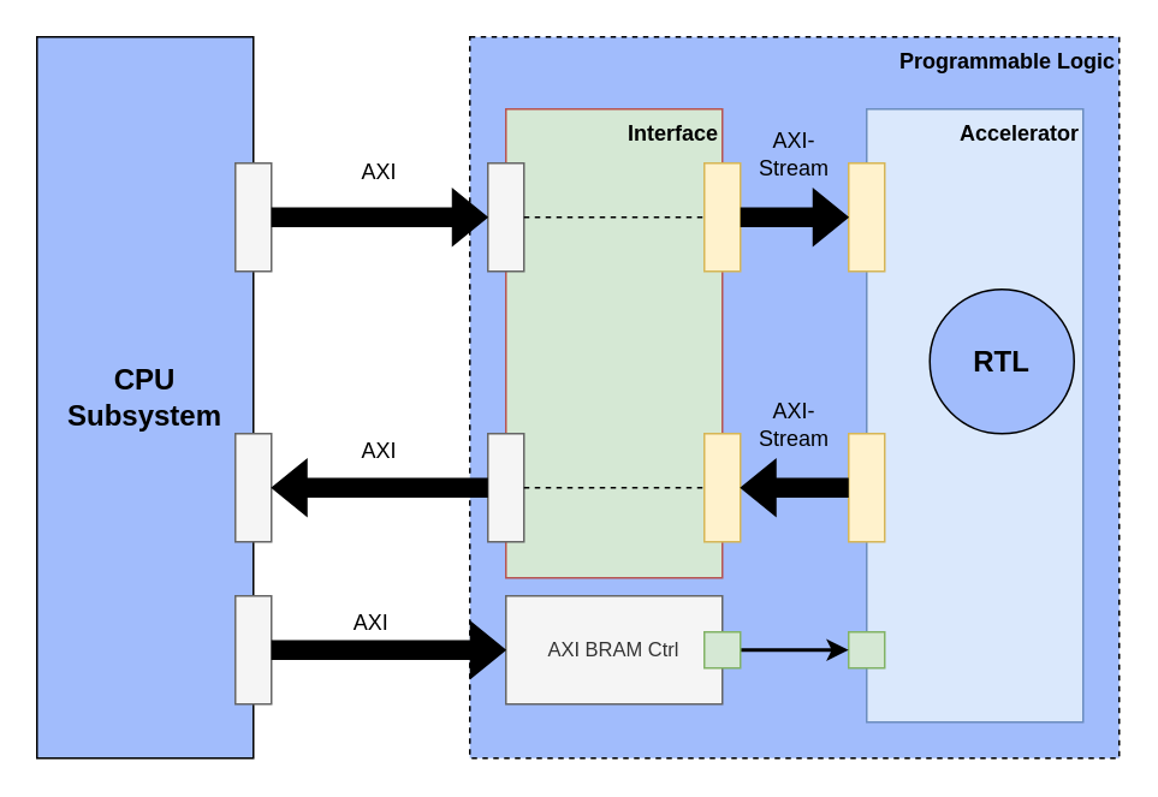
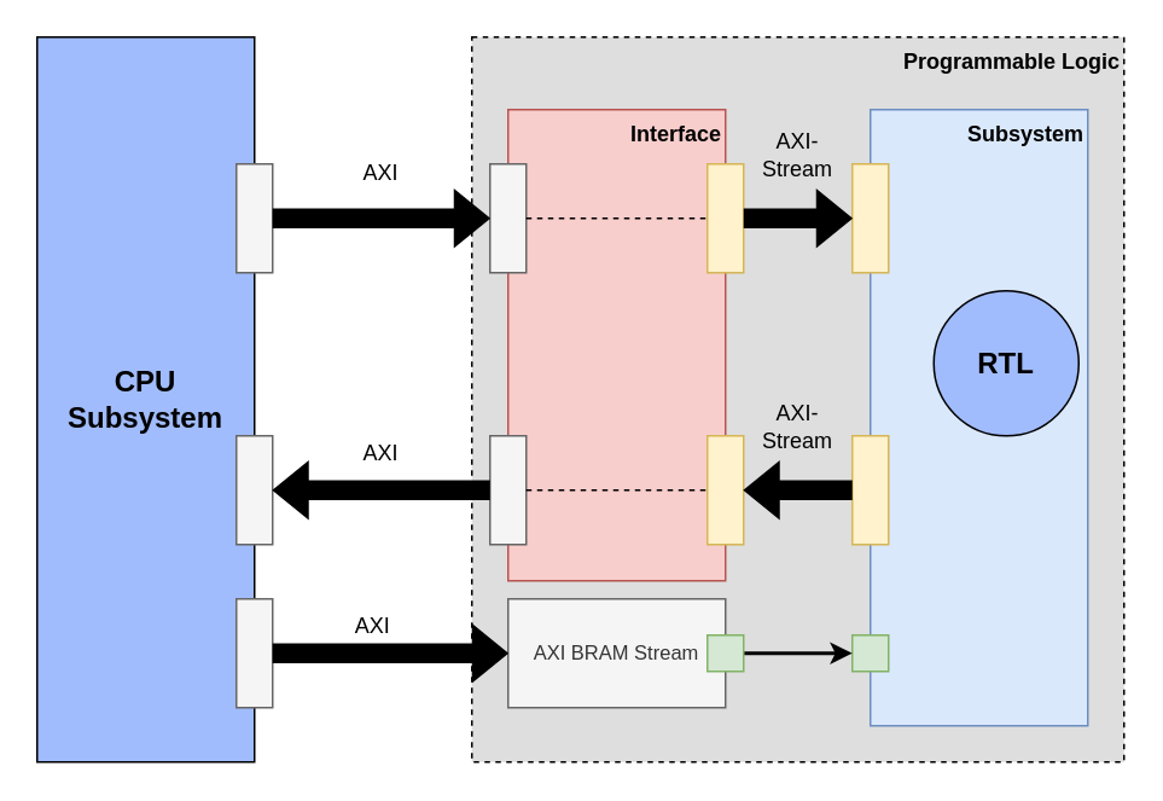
- <mxCell id="13" value="&lt;b&gt;Accelerator&lt;/b&gt;" style="rounded=0;whiteSpace=wrap;html=1;verticalAlign=top;align=right;fillColor=#DAE8FC;strokeColor=#6c8ebf;" parent="1" vertex="1"><mxGeometry x="480" y="60" width="120" height="340" as="geometry" /></mxCell>
+ <mxCell id="13" value="&lt;b&gt;Subsystem&lt;/b&gt;" style="rounded=0;whiteSpace=wrap;html=1;verticalAlign=top;align=right;fillColor=#DAE8FC;strokeColor=#6c8ebf;" parent="1" vertex="1"><mxGeometry x="480" y="60" width="120" height="340" as="geometry" /></mxCell>
- <mxCell id="4" value="&lt;b&gt;Interface&lt;/b&gt;" style="rounded=0;whiteSpace=wrap;html=1;verticalAlign=top;align=right;fillColor=#d5e8d4;strokeColor=#b85450;" parent="1" vertex="1"><mxGeometry x="280" y="60" width="120" height="260" as="geometry" /></mxCell>
+ <mxCell id="4" value="&lt;b&gt;Interface&lt;/b&gt;" style="rounded=0;whiteSpace=wrap;html=1;verticalAlign=top;align=right;fillColor=#f8cecc;strokeColor=#b85450;" parent="1" vertex="1"><mxGeometry x="280" y="60" width="120" height="260" as="geometry" /></mxCell>
- <mxCell id="3" value="&lt;b&gt;Programmable Logic&lt;/b&gt;" style="rounded=0;whiteSpace=wrap;html=1;dashed=1;align=right;horizontal=1;verticalAlign=top;fillColor=#a1bcfc;" parent="1" vertex="1"><mxGeometry x="260" y="20" width="360" height="400" as="geometry" /></mxCell>
+ <mxCell id="3" value="&lt;b&gt;Programmable Logic&lt;/b&gt;" style="rounded=0;whiteSpace=wrap;html=1;dashed=1;align=right;horizontal=1;verticalAlign=top;fillColor=#DEDEDE;" parent="1" vertex="1"><mxGeometry x="260" y="20" width="360" height="400" as="geometry" /></mxCell>
- <mxCell id="28" value="&lt;font style=&quot;font-size: 11px;&quot;&gt;AXI BRAM Ctrl&lt;/font&gt;" style="rounded=0;whiteSpace=wrap;html=1;fillColor=#f5f5f5;fontColor=#333333;strokeColor=#666666;" parent="1" vertex="1"><mxGeometry x="280" y="330" width="120" height="60" as="geometry" /></mxCell>
+ <mxCell id="28" value="&lt;font style=&quot;font-size: 11px;&quot;&gt;AXI BRAM Stream&lt;/font&gt;" style="rounded=0;whiteSpace=wrap;html=1;fillColor=#f5f5f5;fontColor=#333333;strokeColor=#666666;" parent="1" vertex="1"><mxGeometry x="280" y="330" width="120" height="60" as="geometry" /></mxCell>
